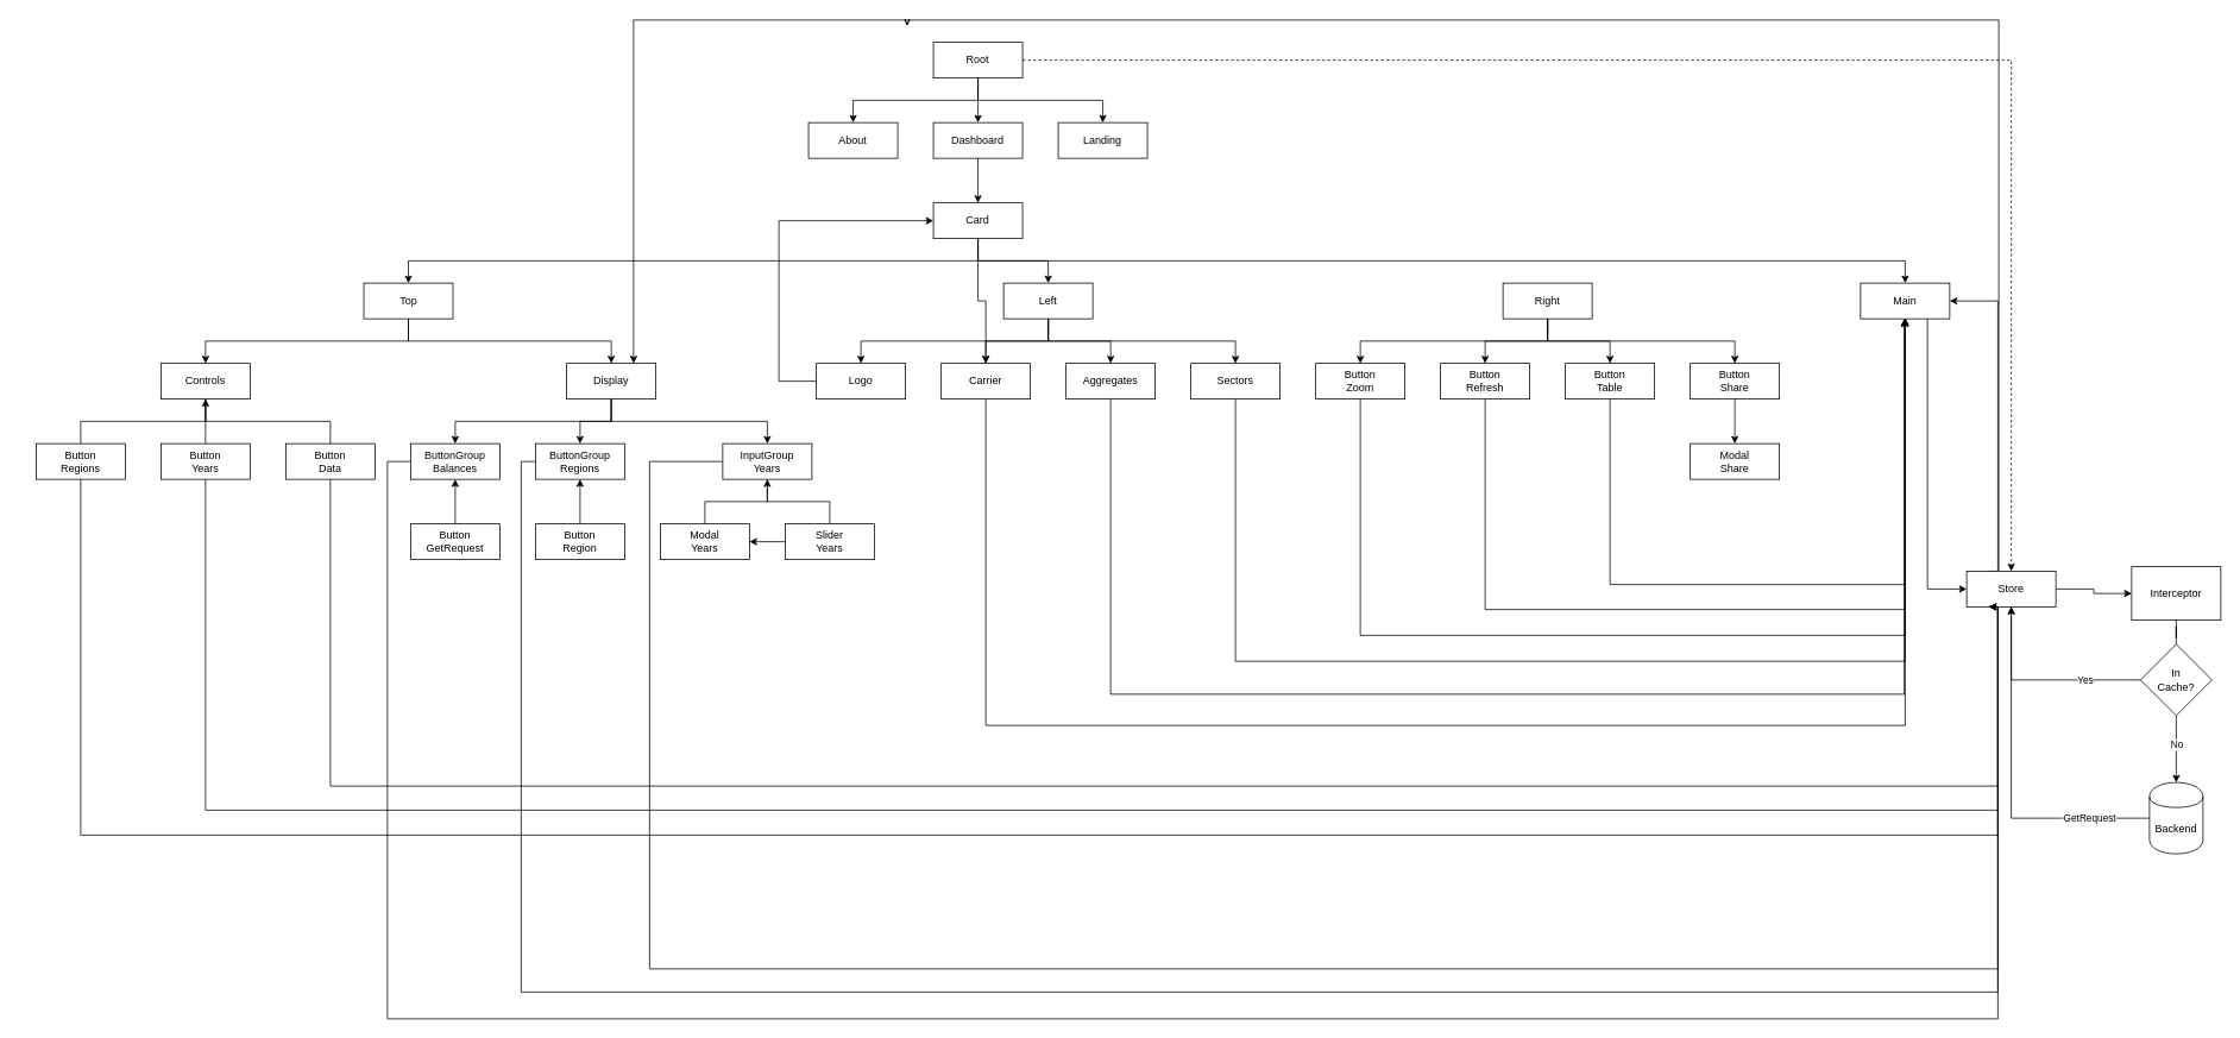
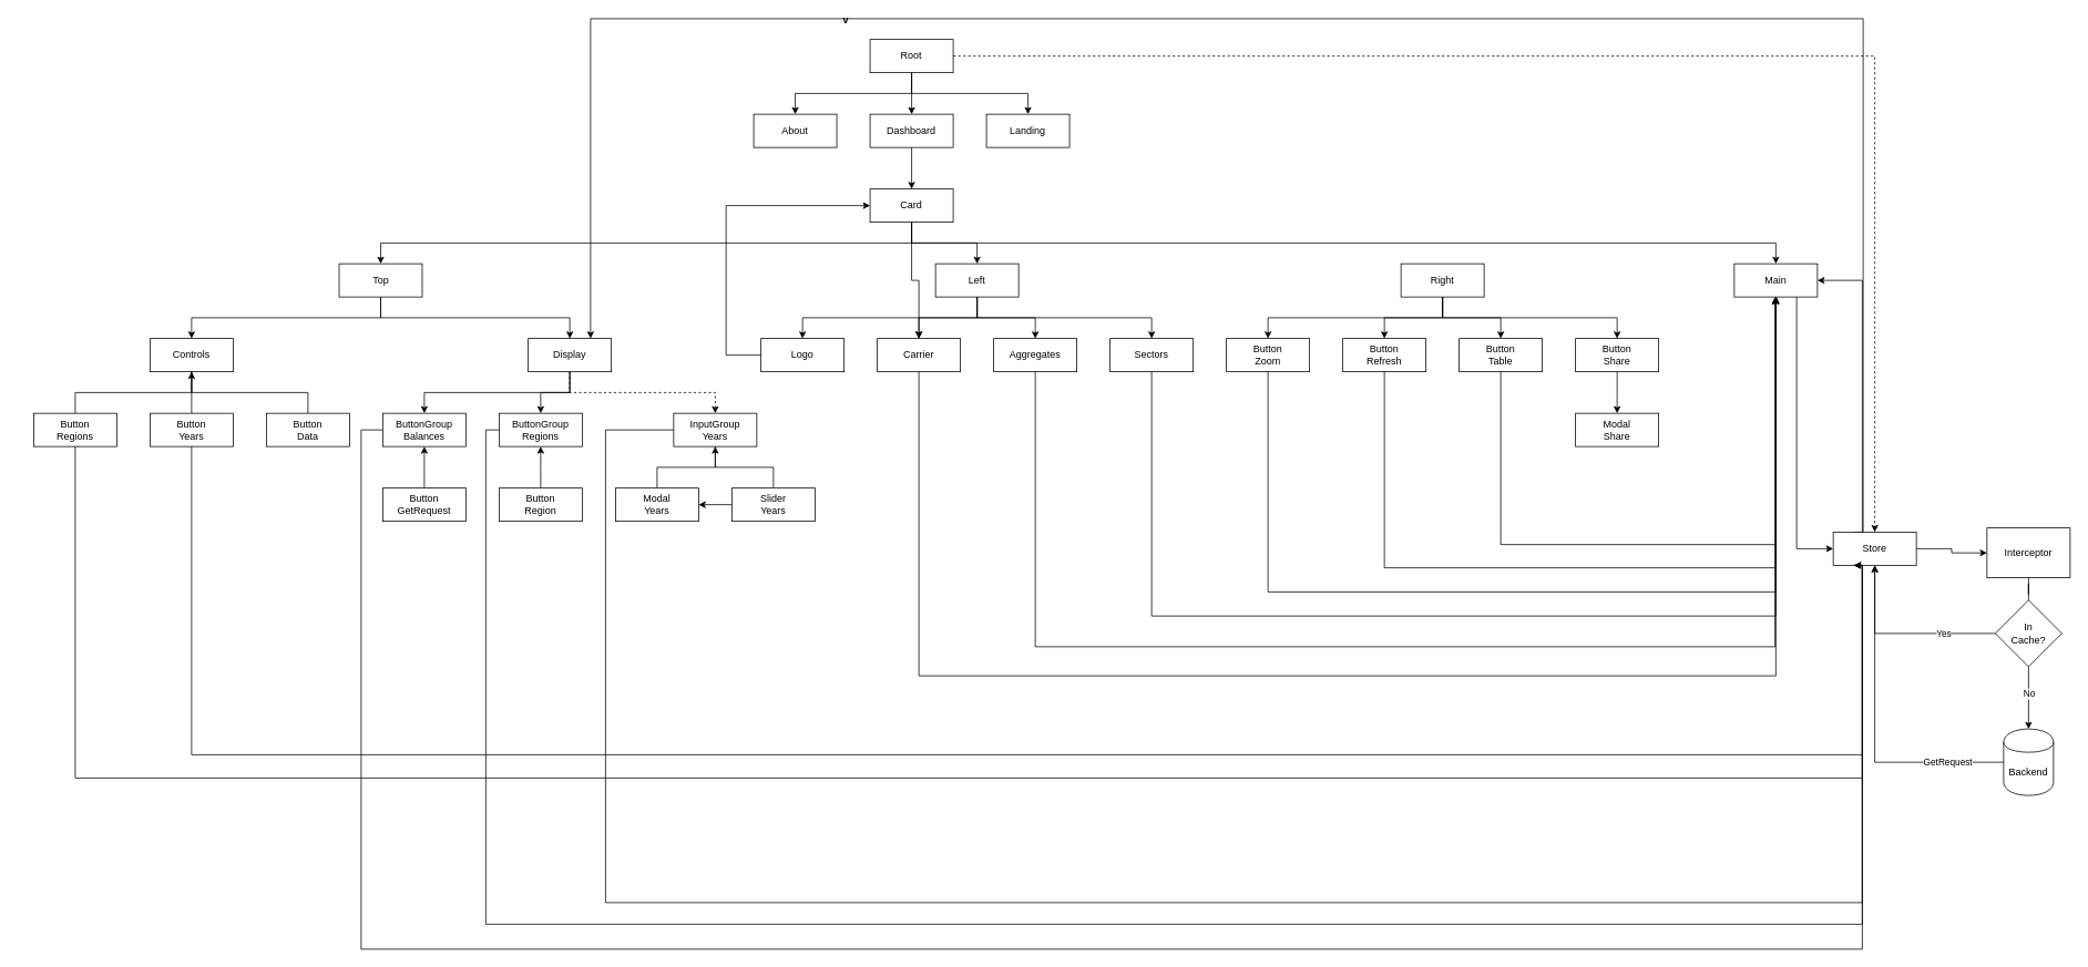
- <mxCell id="40" value="" style="edgeStyle=elbowEdgeStyle;elbow=vertical;html=1;rounded=0;" parent="2" source="29" target="41" edge="1"><mxGeometry relative="1" as="geometry"><mxPoint x="-9790.875" y="391" as="sourcePoint" /></mxGeometry></mxCell>
+ <mxCell id="40" value="" style="edgeStyle=elbowEdgeStyle;elbow=vertical;html=1;rounded=0;dashed=1;" parent="2" source="29" target="41" edge="1"><mxGeometry relative="1" as="geometry"><mxPoint x="-9790.875" y="391" as="sourcePoint" /></mxGeometry></mxCell>
- <mxCell id="87" style="edgeStyle=orthogonalEdgeStyle;rounded=0;orthogonalLoop=1;jettySize=auto;html=1;entryX=0.25;entryY=1;entryDx=0;entryDy=0;startArrow=none;startFill=0;endArrow=none;endFill=0;" parent="1" source="31" target="75" edge="1"><mxGeometry relative="1" as="geometry"><Array as="points"><mxPoint x="370" y="881" /><mxPoint x="2240" y="881" /></Array></mxGeometry></mxCell>
